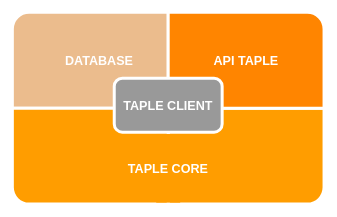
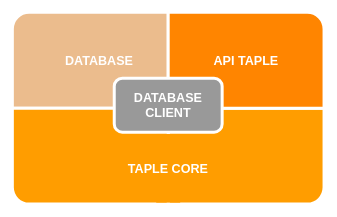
- <mxCell id="6" value="&lt;font size=&quot;1&quot; color=&quot;#ffffff&quot;&gt;&lt;b style=&quot;font-size: 21px;&quot;&gt;TAPLE CLIENT&lt;/b&gt;&lt;/font&gt;" style="rounded=1;whiteSpace=wrap;html=1;strokeColor=#FFFFFF;strokeWidth=5;fillColor=#999999;fontColor=#333333;" vertex="1" parent="1"><mxGeometry x="190" y="130" width="180" height="90" as="geometry" /></mxCell>
+ <mxCell id="6" value="&lt;font size=&quot;1&quot; color=&quot;#ffffff&quot;&gt;&lt;b style=&quot;font-size: 21px;&quot;&gt;DATABASE CLIENT&lt;/b&gt;&lt;/font&gt;" style="rounded=1;whiteSpace=wrap;html=1;strokeColor=#FFFFFF;strokeWidth=5;fillColor=#999999;fontColor=#333333;" vertex="1" parent="1"><mxGeometry x="190" y="130" width="180" height="90" as="geometry" /></mxCell>
